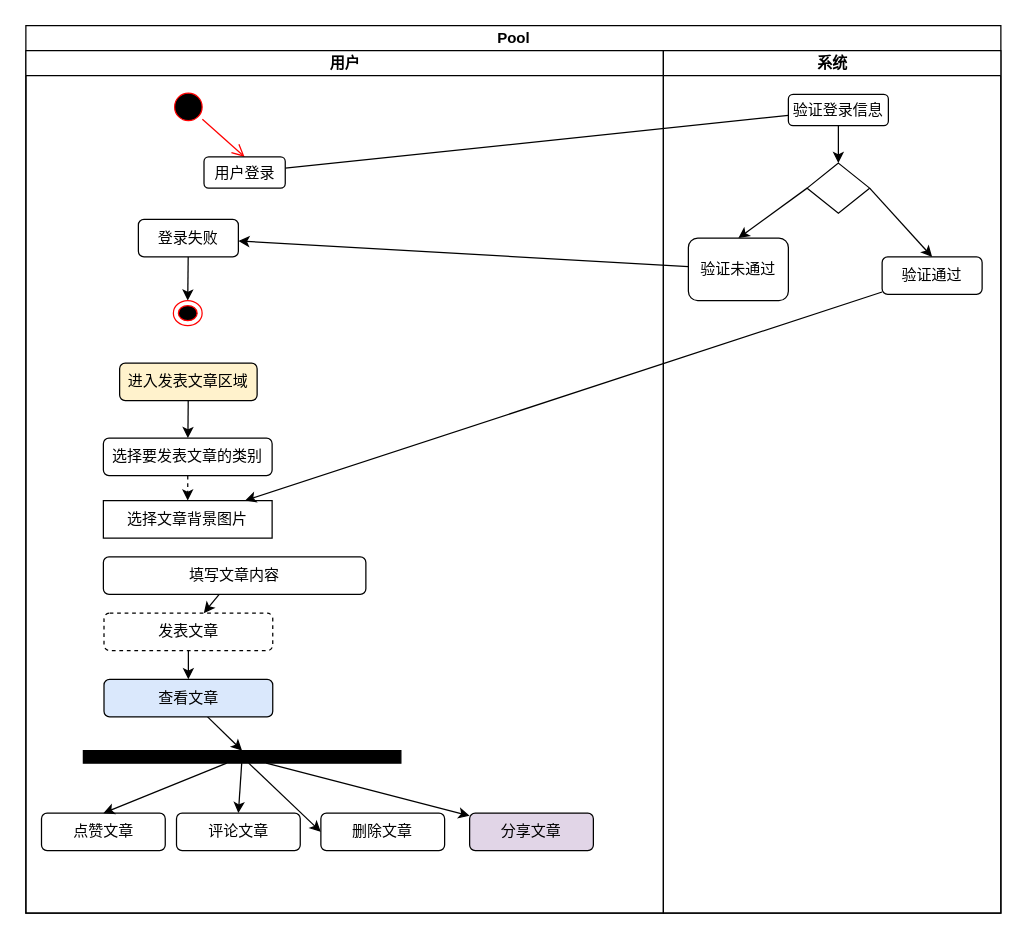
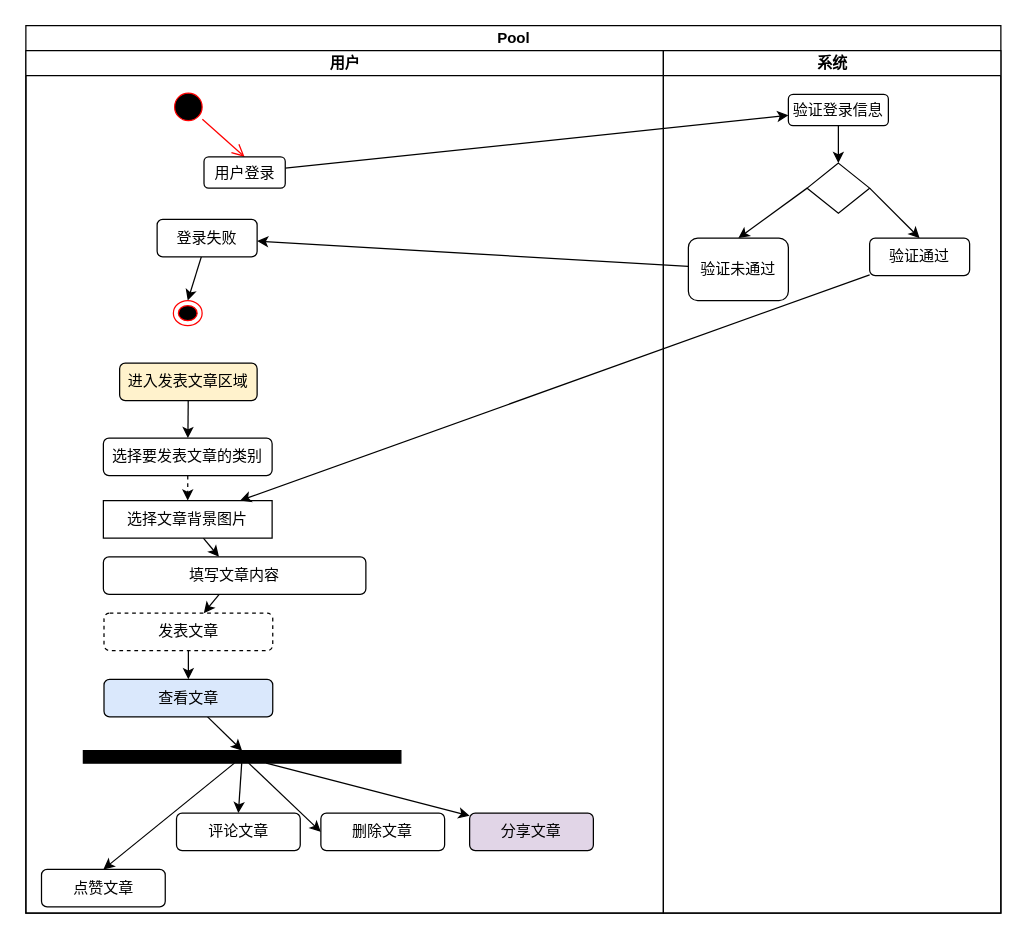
- <mxCell id="3" value="" style="edgeStyle=none;rounded=0;orthogonalLoop=1;jettySize=auto;html=1;endArrow=none;" edge="1" parent="2" source="7" target="34"><mxGeometry relative="1" as="geometry" /></mxCell>
+ <mxCell id="3" value="" style="edgeStyle=none;rounded=0;orthogonalLoop=1;jettySize=auto;html=1;" edge="1" parent="2" source="7" target="34"><mxGeometry relative="1" as="geometry" /></mxCell>
- <mxCell id="9" value="登录失败" style="rounded=1;whiteSpace=wrap;html=1;" vertex="1" parent="4"><mxGeometry x="90" y="135" width="80" height="30" as="geometry" /></mxCell>
+ <mxCell id="9" value="登录失败" style="rounded=1;whiteSpace=wrap;html=1;" vertex="1" parent="4"><mxGeometry x="105" y="135" width="80" height="30" as="geometry" /></mxCell>
- <mxCell id="39" value="验证通过" style="rounded=1;whiteSpace=wrap;html=1;" vertex="1" parent="32"><mxGeometry x="175" y="165" width="80" height="30" as="geometry" /></mxCell>
+ <mxCell id="39" value="验证通过" style="rounded=1;whiteSpace=wrap;html=1;" vertex="1" parent="32"><mxGeometry x="165" y="150" width="80" height="30" as="geometry" /></mxCell>
+ <mxCell id="15" value="" style="edgeStyle=none;rounded=0;orthogonalLoop=1;jettySize=auto;html=1;" edge="1" parent="4" source="16" target="18"><mxGeometry relative="1" as="geometry" /></mxCell>
- <mxCell id="23" value="点赞文章" style="rounded=1;whiteSpace=wrap;html=1;" vertex="1" parent="4"><mxGeometry x="12.5" y="610" width="99" height="30" as="geometry" /></mxCell>
+ <mxCell id="23" value="点赞文章" style="rounded=1;whiteSpace=wrap;html=1;" vertex="1" parent="4"><mxGeometry x="12.5" y="655" width="99" height="30" as="geometry" /></mxCell>
